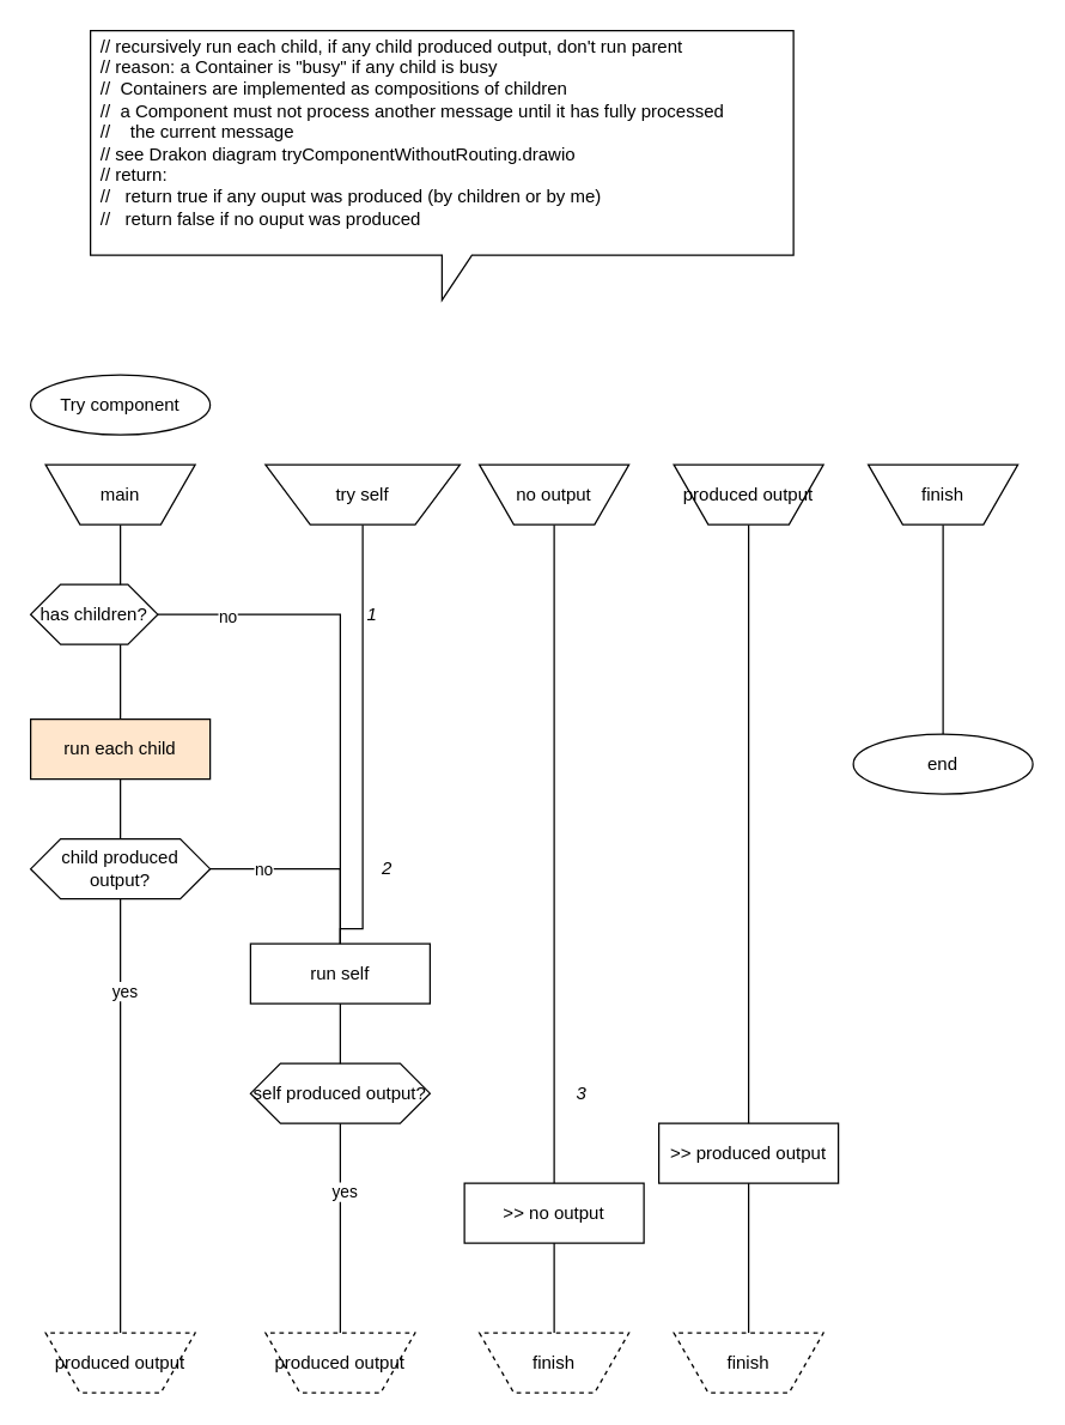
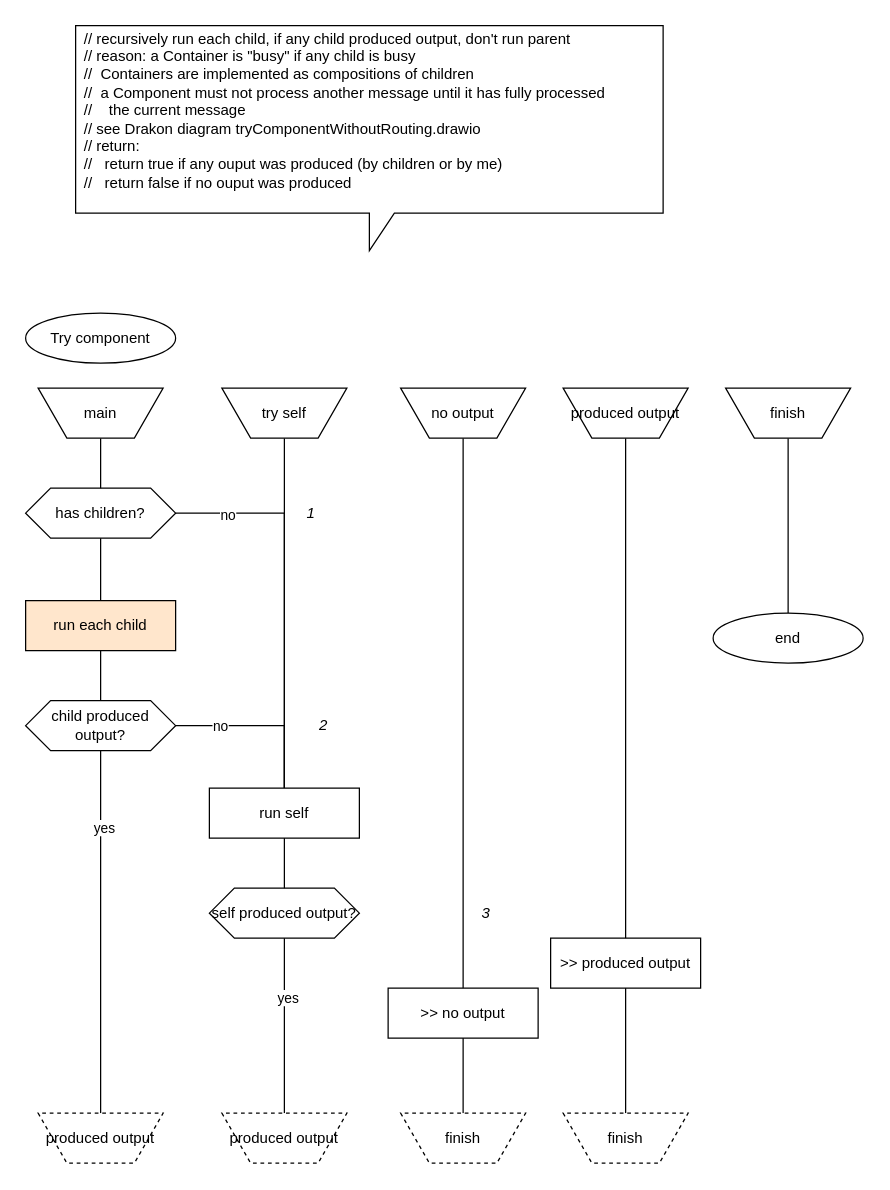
- <mxCell id="27" value="try self" style="verticalLabelPosition=middle;verticalAlign=middle;html=1;shape=trapezoid;perimeter=trapezoidPerimeter;whiteSpace=wrap;size=0.23;arcSize=10;flipV=1;labelPosition=center;align=center;" parent="1" vertex="1"><mxGeometry x="177" y="310" width="130" height="40" as="geometry" /></mxCell>
+ <mxCell id="27" value="try self" style="verticalLabelPosition=middle;verticalAlign=middle;html=1;shape=trapezoid;perimeter=trapezoidPerimeter;whiteSpace=wrap;size=0.23;arcSize=10;flipV=1;labelPosition=center;align=center;" parent="1" vertex="1"><mxGeometry x="177" y="310" width="100" height="40" as="geometry" /></mxCell>
- <mxCell id="7" value="has children?" style="shape=hexagon;perimeter=hexagonPerimeter2;whiteSpace=wrap;html=1;fixedSize=1;" parent="1" vertex="1"><mxGeometry x="20" y="390" width="85" height="40" as="geometry" /></mxCell>
+ <mxCell id="7" value="has children?" style="shape=hexagon;perimeter=hexagonPerimeter2;whiteSpace=wrap;html=1;fixedSize=1;" parent="1" vertex="1"><mxGeometry x="20" y="390" width="120" height="40" as="geometry" /></mxCell>
